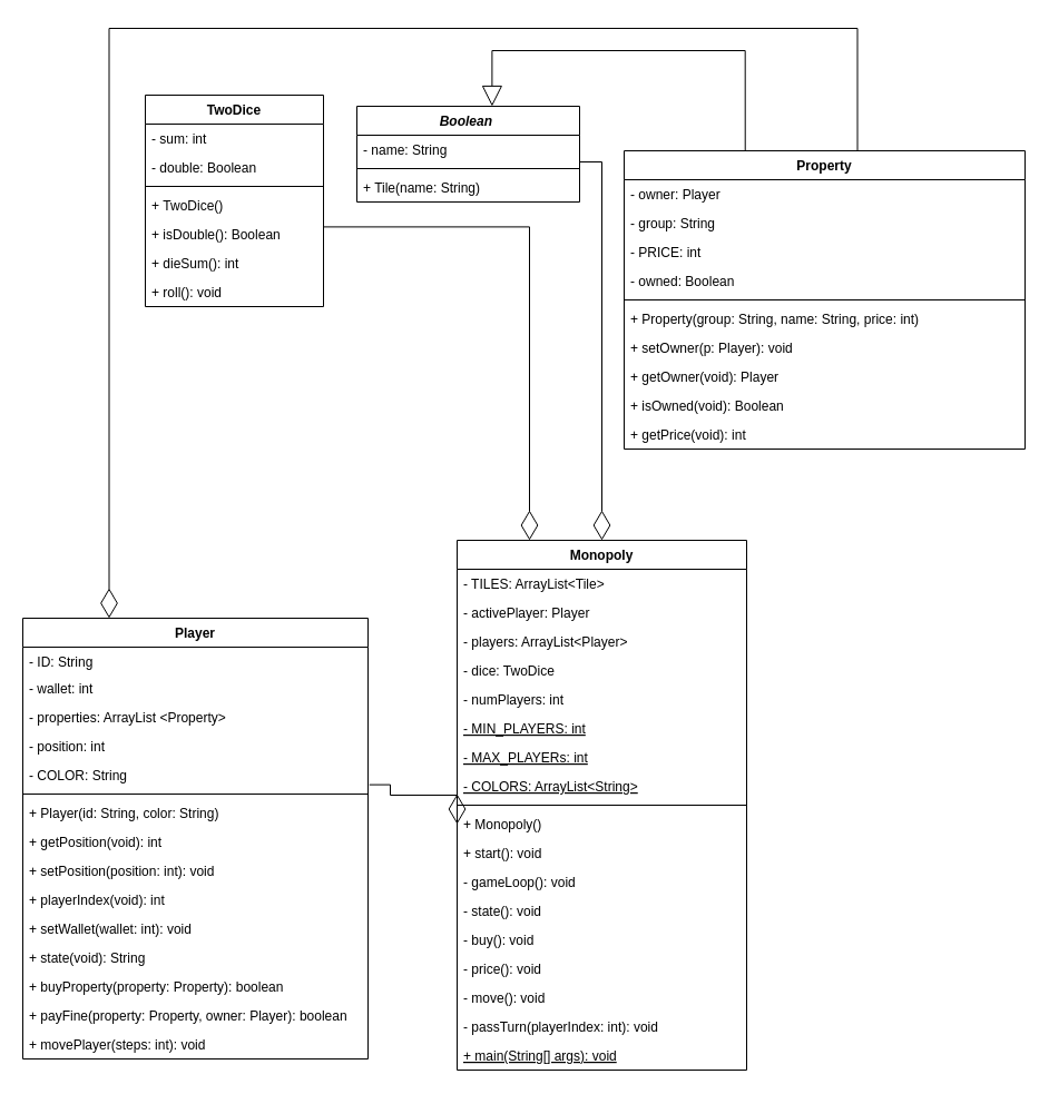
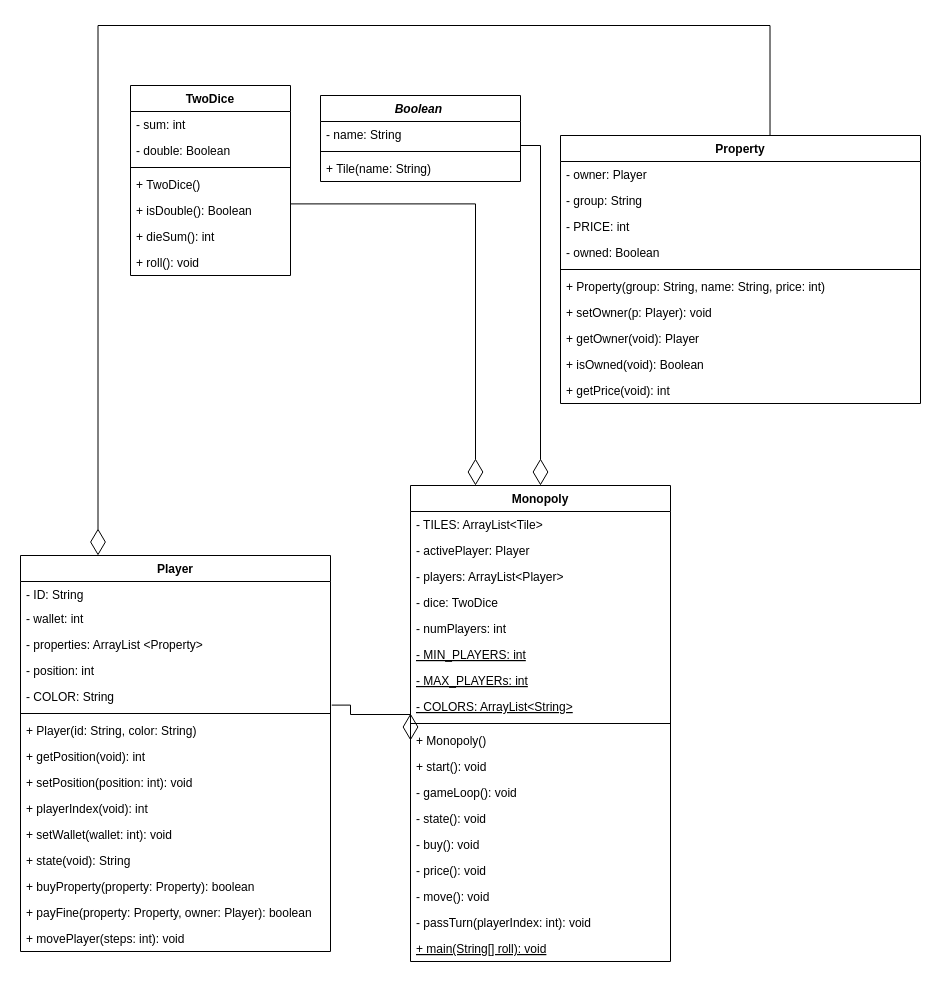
- <mxCell id="60" value="" style="endArrow=block;endSize=16;endFill=0;html=1;rounded=0;edgeStyle=orthogonalEdgeStyle;entryX=0.607;entryY=0;entryDx=0;entryDy=0;entryPerimeter=0;exitX=0.302;exitY=-0.001;exitDx=0;exitDy=0;exitPerimeter=0;" parent="1" source="2" target="29" edge="1"><mxGeometry width="160" relative="1" as="geometry"><mxPoint x="435" y="79" as="sourcePoint" /><mxPoint x="595" y="79" as="targetPoint" /><Array as="points"><mxPoint x="669" y="40" /><mxPoint x="441" y="40" /></Array></mxGeometry></mxCell>
- <mxCell id="51" value="+ main(String[] args): void" style="text;strokeColor=none;fillColor=none;align=left;verticalAlign=top;spacingLeft=4;spacingRight=4;overflow=hidden;rotatable=0;points=[[0,0.5],[1,0.5]];portConstraint=eastwest;fontStyle=4" parent="33" vertex="1"><mxGeometry y="450" width="260" height="26" as="geometry" /></mxCell>
+ <mxCell id="51" value="+ main(String[] roll): void" style="text;strokeColor=none;fillColor=none;align=left;verticalAlign=top;spacingLeft=4;spacingRight=4;overflow=hidden;rotatable=0;points=[[0,0.5],[1,0.5]];portConstraint=eastwest;fontStyle=4" parent="33" vertex="1"><mxGeometry y="450" width="260" height="26" as="geometry" /></mxCell>
